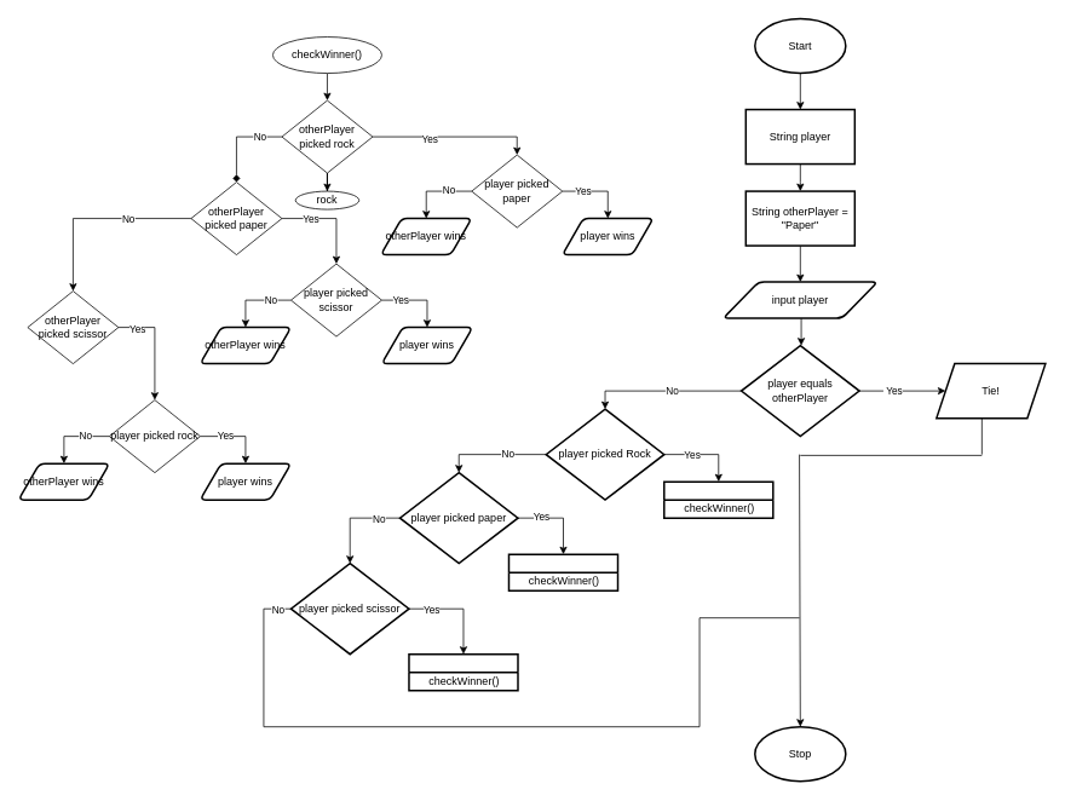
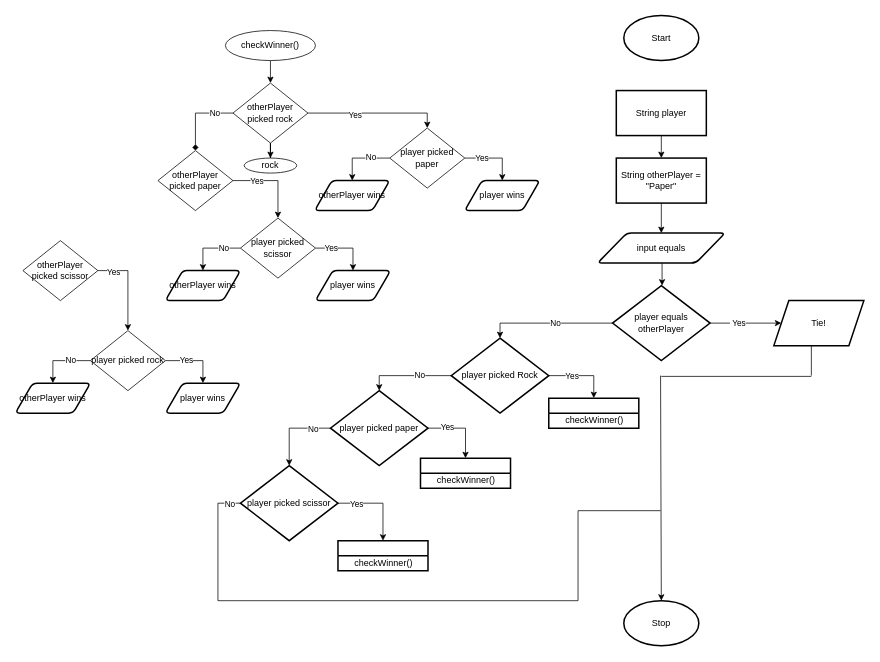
- <mxCell id="2" value="" style="edgeStyle=orthogonalEdgeStyle;rounded=0;orthogonalLoop=1;jettySize=auto;html=1;" parent="1" source="3" target="5" edge="1"><mxGeometry relative="1" as="geometry" /></mxCell>
- <mxCell id="38" style="edgeStyle=orthogonalEdgeStyle;rounded=0;orthogonalLoop=1;jettySize=auto;html=1;exitX=0;exitY=0.5;exitDx=0;exitDy=0;entryX=0.5;entryY=0;entryDx=0;entryDy=0;" parent="1" source="42" target="45" edge="1"><mxGeometry relative="1" as="geometry" /></mxCell>
- <mxCell id="39" value="No" style="edgeLabel;html=1;align=center;verticalAlign=middle;resizable=0;points=[];" parent="38" vertex="1" connectable="0"><mxGeometry x="-0.333" relative="1" as="geometry"><mxPoint as="offset" /></mxGeometry></mxCell>
- <mxCell id="12" value="input player" style="shape=parallelogram;html=1;strokeWidth=2;perimeter=parallelogramPerimeter;whiteSpace=wrap;rounded=1;arcSize=12;size=0.23;" parent="1" vertex="1"><mxGeometry x="796" y="310" width="170" height="40" as="geometry" /></mxCell>
+ <mxCell id="12" value="input equals" style="shape=parallelogram;html=1;strokeWidth=2;perimeter=parallelogramPerimeter;whiteSpace=wrap;rounded=1;arcSize=12;size=0.23;" parent="1" vertex="1"><mxGeometry x="796" y="310" width="170" height="40" as="geometry" /></mxCell>
